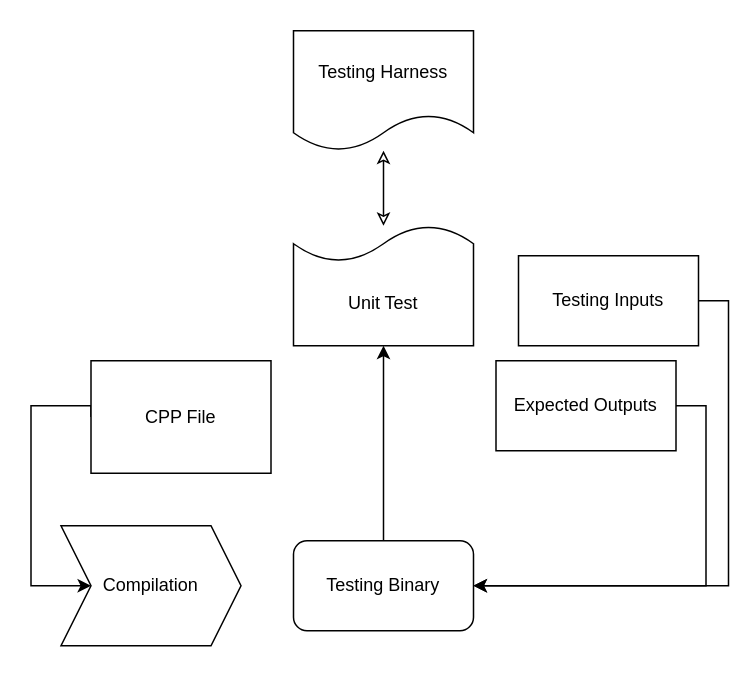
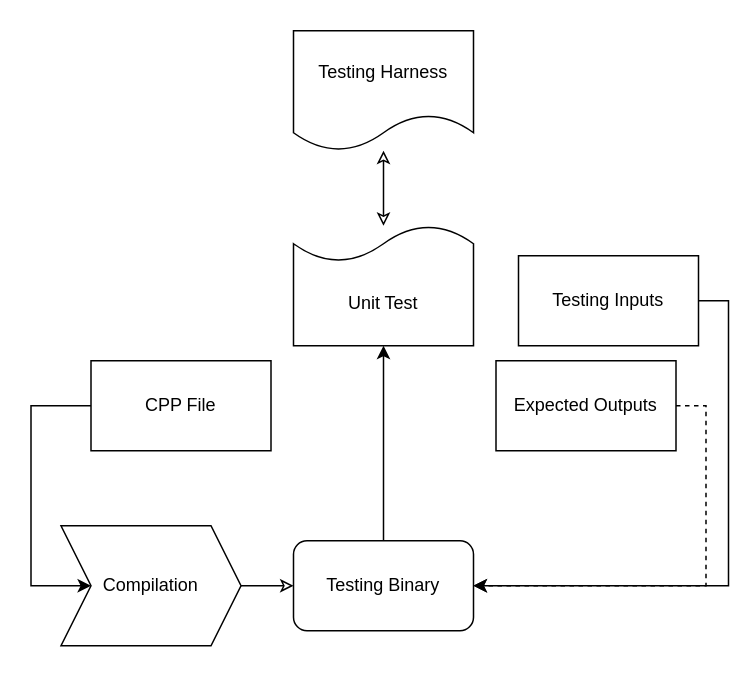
- <mxCell id="4" value="CPP File" style="rounded=0;whiteSpace=wrap;html=1;" vertex="1" parent="1"><mxGeometry x="60" y="240" width="120" height="75" as="geometry" /></mxCell>
+ <mxCell id="4" value="CPP File" style="rounded=0;whiteSpace=wrap;html=1;" vertex="1" parent="1"><mxGeometry x="60" y="240" width="120" height="60" as="geometry" /></mxCell>
- <mxCell id="13" style="edgeStyle=orthogonalEdgeStyle;rounded=0;orthogonalLoop=1;jettySize=auto;html=1;exitX=1;exitY=0.5;exitDx=0;exitDy=0;entryX=1;entryY=0.5;entryDx=0;entryDy=0;" edge="1" parent="1" source="14" target="9"><mxGeometry relative="1" as="geometry" /></mxCell>
+ <mxCell id="13" style="edgeStyle=orthogonalEdgeStyle;rounded=0;orthogonalLoop=1;jettySize=auto;html=1;exitX=1;exitY=0.5;exitDx=0;exitDy=0;entryX=1;entryY=0.5;entryDx=0;entryDy=0;dashed=1;" edge="1" parent="1" source="14" target="9"><mxGeometry relative="1" as="geometry" /></mxCell>
+ <mxCell id="5" style="edgeStyle=orthogonalEdgeStyle;rounded=0;orthogonalLoop=1;jettySize=auto;html=1;exitX=1;exitY=0.5;exitDx=0;exitDy=0;entryX=0;entryY=0.5;entryDx=0;entryDy=0;endFill=0;" edge="1" parent="1" source="6" target="9"><mxGeometry relative="1" as="geometry" /></mxCell>
